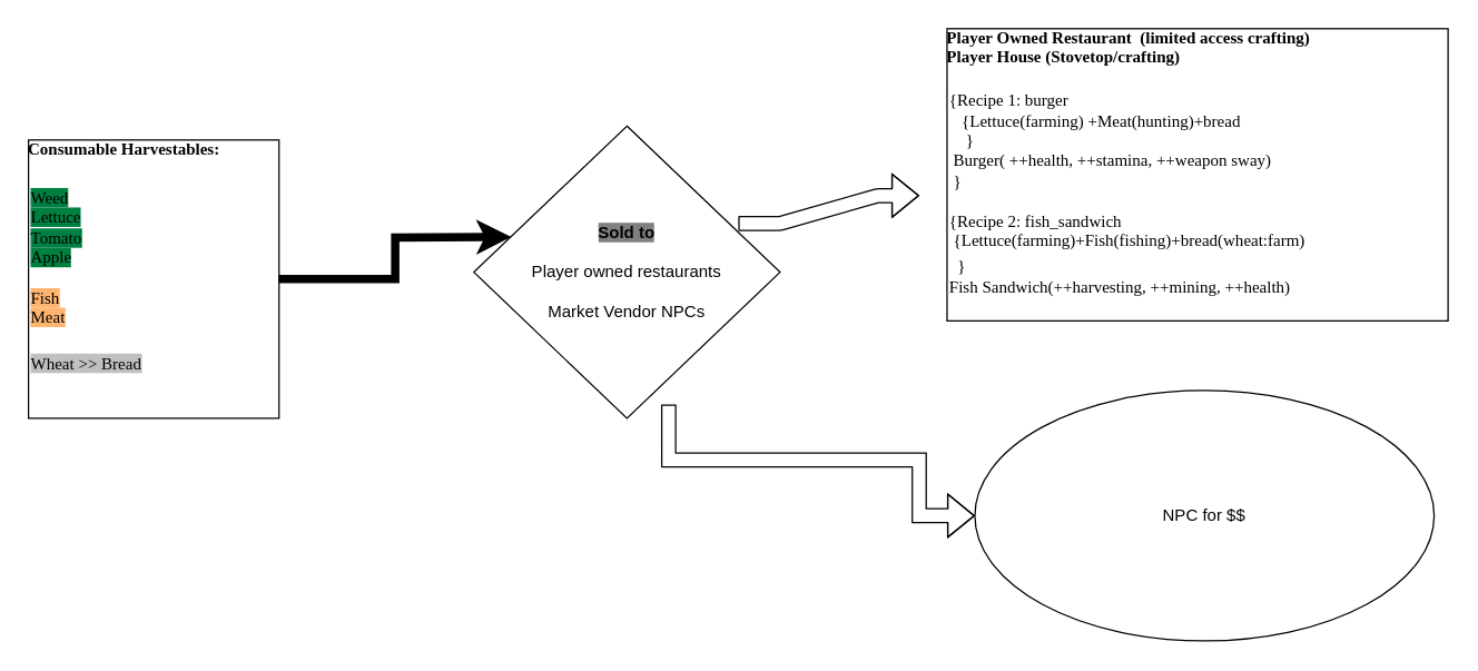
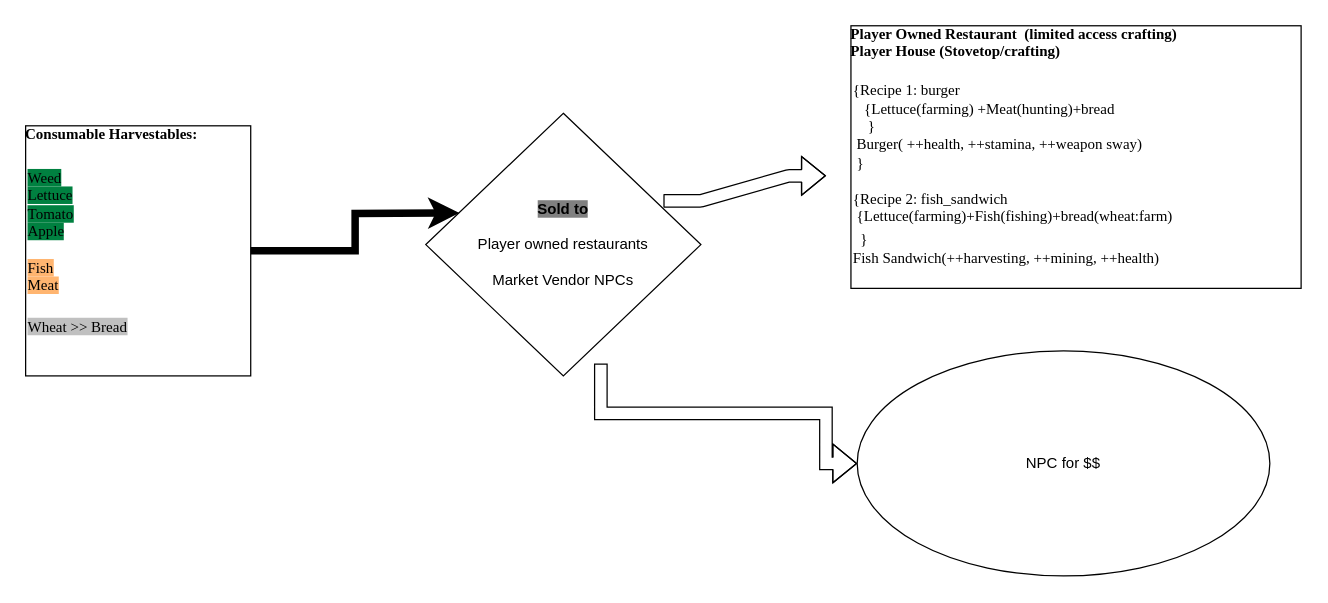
- <mxCell id="8" value="NPC for $$" style="ellipse;whiteSpace=wrap;html=1;" vertex="1" parent="1"><mxGeometry x="700" y="280" width="330" height="180" as="geometry" /></mxCell>
+ <mxCell id="8" value="NPC for $$" style="ellipse;whiteSpace=wrap;html=1;" vertex="1" parent="1"><mxGeometry x="685" y="280" width="330" height="180" as="geometry" /></mxCell>
